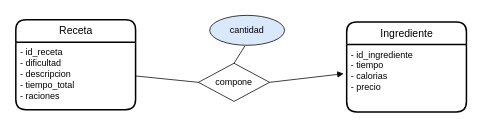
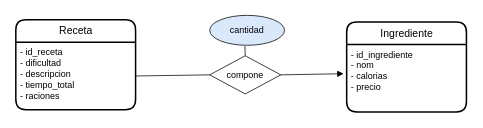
- <mxCell id="5" value="&lt;div&gt;- id_ingrediente&lt;/div&gt;&lt;div&gt;- tiempo&lt;br&gt;&lt;/div&gt;&lt;div&gt;- calorias&lt;br&gt;&lt;/div&gt;&lt;div&gt;- precio&lt;br&gt;&lt;/div&gt;" style="align=left;strokeColor=none;fillColor=none;spacingLeft=4;fontSize=12;verticalAlign=top;resizable=0;rotatable=0;part=1;html=1;" vertex="1" parent="4"><mxGeometry y="30" width="160" height="90" as="geometry" /></mxCell>
+ <mxCell id="5" value="&lt;div&gt;- id_ingrediente&lt;/div&gt;&lt;div&gt;- nom&lt;br&gt;&lt;/div&gt;&lt;div&gt;- calorias&lt;br&gt;&lt;/div&gt;&lt;div&gt;- precio&lt;br&gt;&lt;/div&gt;" style="align=left;strokeColor=none;fillColor=none;spacingLeft=4;fontSize=12;verticalAlign=top;resizable=0;rotatable=0;part=1;html=1;" vertex="1" parent="4"><mxGeometry y="30" width="160" height="90" as="geometry" /></mxCell>
- <mxCell id="9" value="compone" style="shape=rhombus;perimeter=rhombusPerimeter;whiteSpace=wrap;html=1;align=center;fontSize=12;" vertex="1" parent="1"><mxGeometry x="264" y="84" width="95" height="51" as="geometry" /></mxCell>
+ <mxCell id="9" value="compone" style="shape=rhombus;perimeter=rhombusPerimeter;whiteSpace=wrap;html=1;align=center;fontSize=12;" vertex="1" parent="1"><mxGeometry x="279" y="74" width="95" height="51" as="geometry" /></mxCell>
